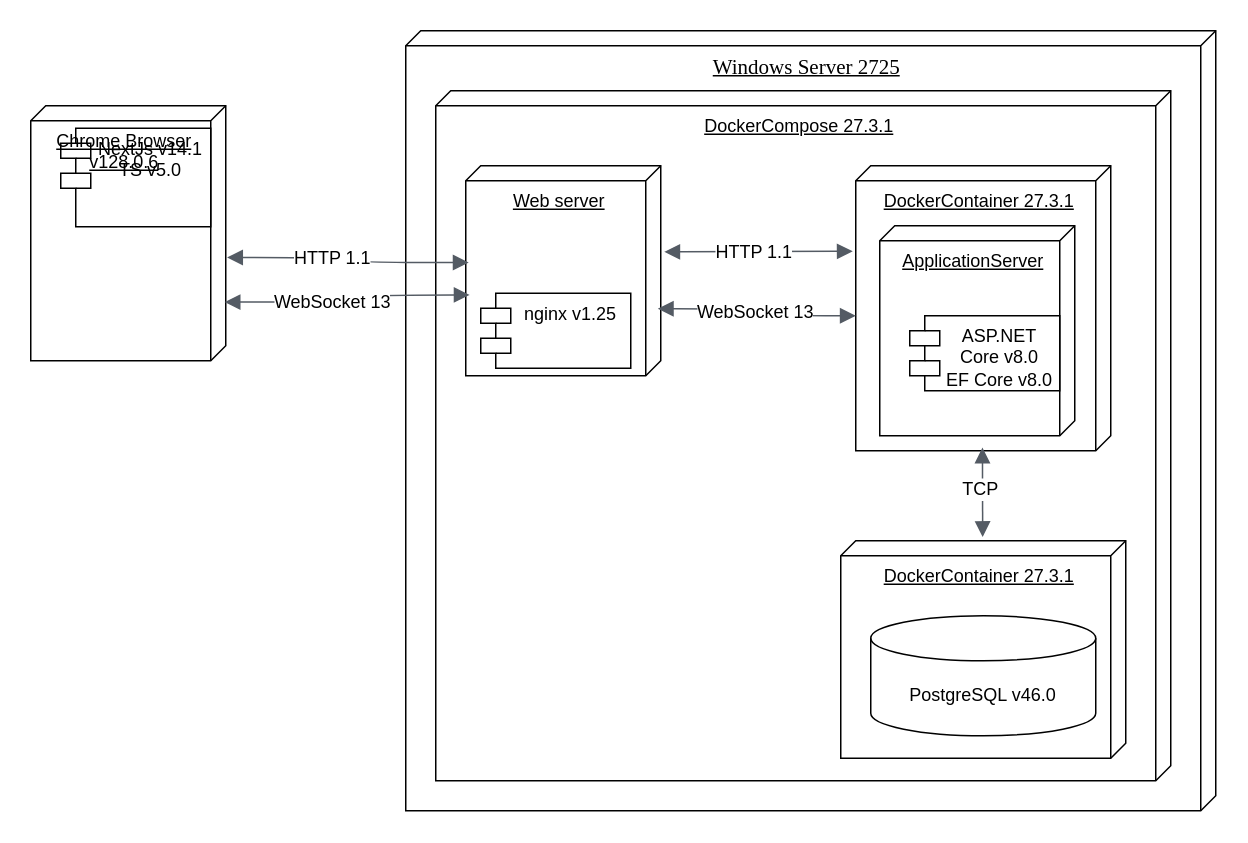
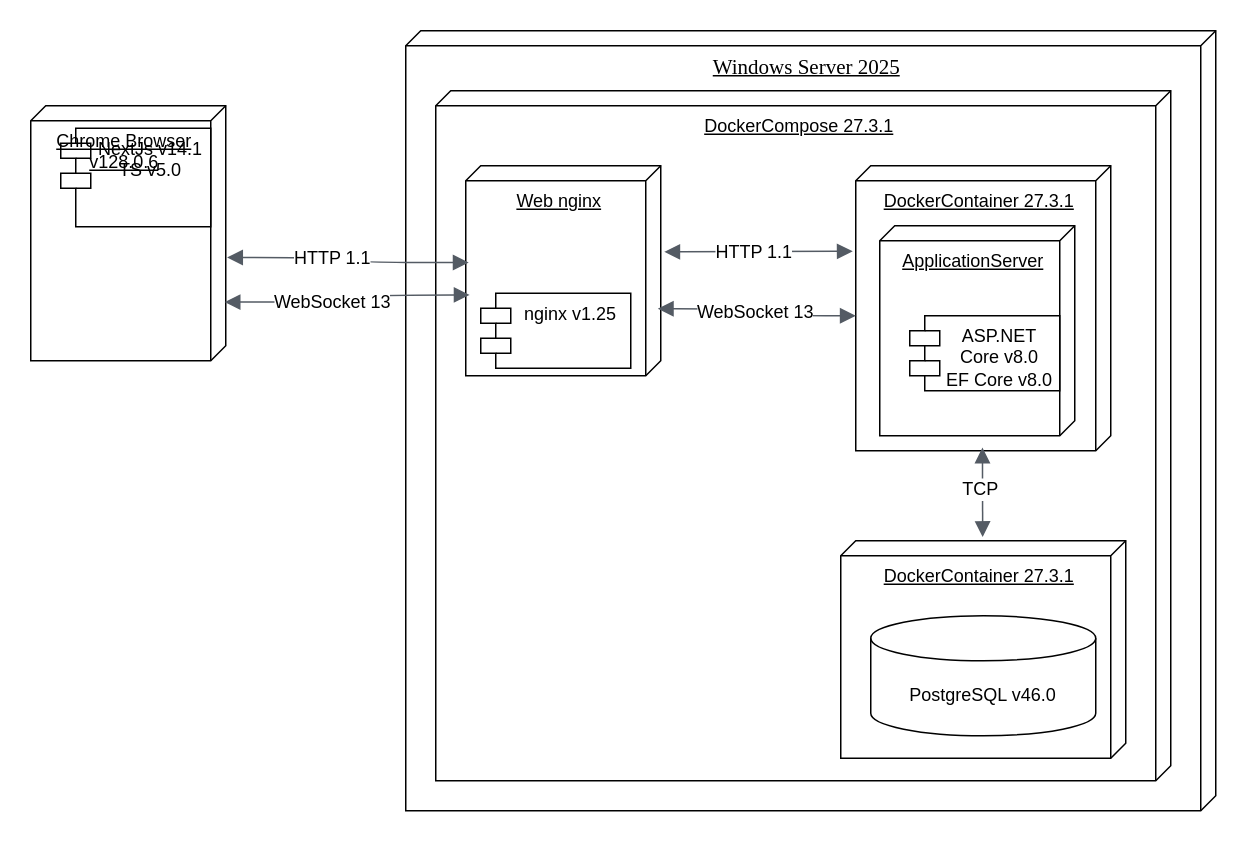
- <mxCell id="2" value="&lt;span style=&quot;font-family: &amp;quot;Times New Roman&amp;quot;; font-size: 14px; text-decoration-line: underline;&quot;&gt;Windows Server 2725&lt;/span&gt;" style="verticalAlign=top;align=center;shape=cube;size=10;direction=south;fontStyle=0;html=1;boundedLbl=1;spacingLeft=5;whiteSpace=wrap;fillColor=none;" parent="1" vertex="1"><mxGeometry x="270" y="20" width="540" height="520" as="geometry" /></mxCell>
+ <mxCell id="2" value="&lt;span style=&quot;font-family: &amp;quot;Times New Roman&amp;quot;; font-size: 14px; text-decoration-line: underline;&quot;&gt;Windows Server 2025&lt;/span&gt;" style="verticalAlign=top;align=center;shape=cube;size=10;direction=south;fontStyle=0;html=1;boundedLbl=1;spacingLeft=5;whiteSpace=wrap;fillColor=none;" parent="1" vertex="1"><mxGeometry x="270" y="20" width="540" height="520" as="geometry" /></mxCell>
- <mxCell id="9" value="&lt;u&gt;Web server&lt;/u&gt;" style="verticalAlign=top;align=center;shape=cube;size=10;direction=south;fontStyle=0;html=1;boundedLbl=1;spacingLeft=5;whiteSpace=wrap;fillColor=none;" parent="8" vertex="1"><mxGeometry width="130" height="140" as="geometry" /></mxCell>
+ <mxCell id="9" value="&lt;u&gt;Web nginx&lt;/u&gt;" style="verticalAlign=top;align=center;shape=cube;size=10;direction=south;fontStyle=0;html=1;boundedLbl=1;spacingLeft=5;whiteSpace=wrap;fillColor=none;" parent="8" vertex="1"><mxGeometry width="130" height="140" as="geometry" /></mxCell>
